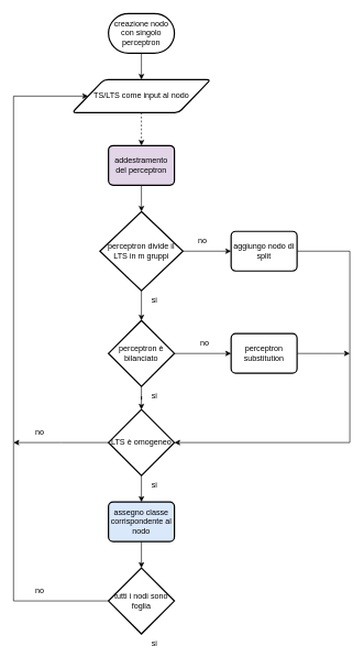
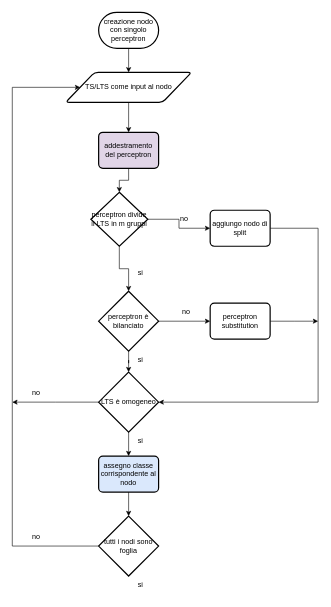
- <mxCell id="4" style="edgeStyle=orthogonalEdgeStyle;rounded=0;orthogonalLoop=1;jettySize=auto;html=1;exitX=0.5;exitY=1;exitDx=0;exitDy=0;entryX=0.5;entryY=0;entryDx=0;entryDy=0;dashed=1;" edge="1" parent="1" source="5" target="7"><mxGeometry relative="1" as="geometry" /></mxCell>
+ <mxCell id="4" style="edgeStyle=orthogonalEdgeStyle;rounded=0;orthogonalLoop=1;jettySize=auto;html=1;exitX=0.5;exitY=1;exitDx=0;exitDy=0;entryX=0.5;entryY=0;entryDx=0;entryDy=0;" edge="1" parent="1" source="5" target="7"><mxGeometry relative="1" as="geometry" /></mxCell>
- <mxCell id="10" value="perceptron divide il LTS in m gruppi" style="strokeWidth=2;html=1;shape=mxgraph.flowchart.decision;whiteSpace=wrap;" vertex="1" parent="1"><mxGeometry x="151" y="320" width="126" height="120" as="geometry" /></mxCell>
+ <mxCell id="10" value="perceptron divide il LTS in m gruppi" style="strokeWidth=2;html=1;shape=mxgraph.flowchart.decision;whiteSpace=wrap;" vertex="1" parent="1"><mxGeometry x="151" y="320" width="95" height="90" as="geometry" /></mxCell>
